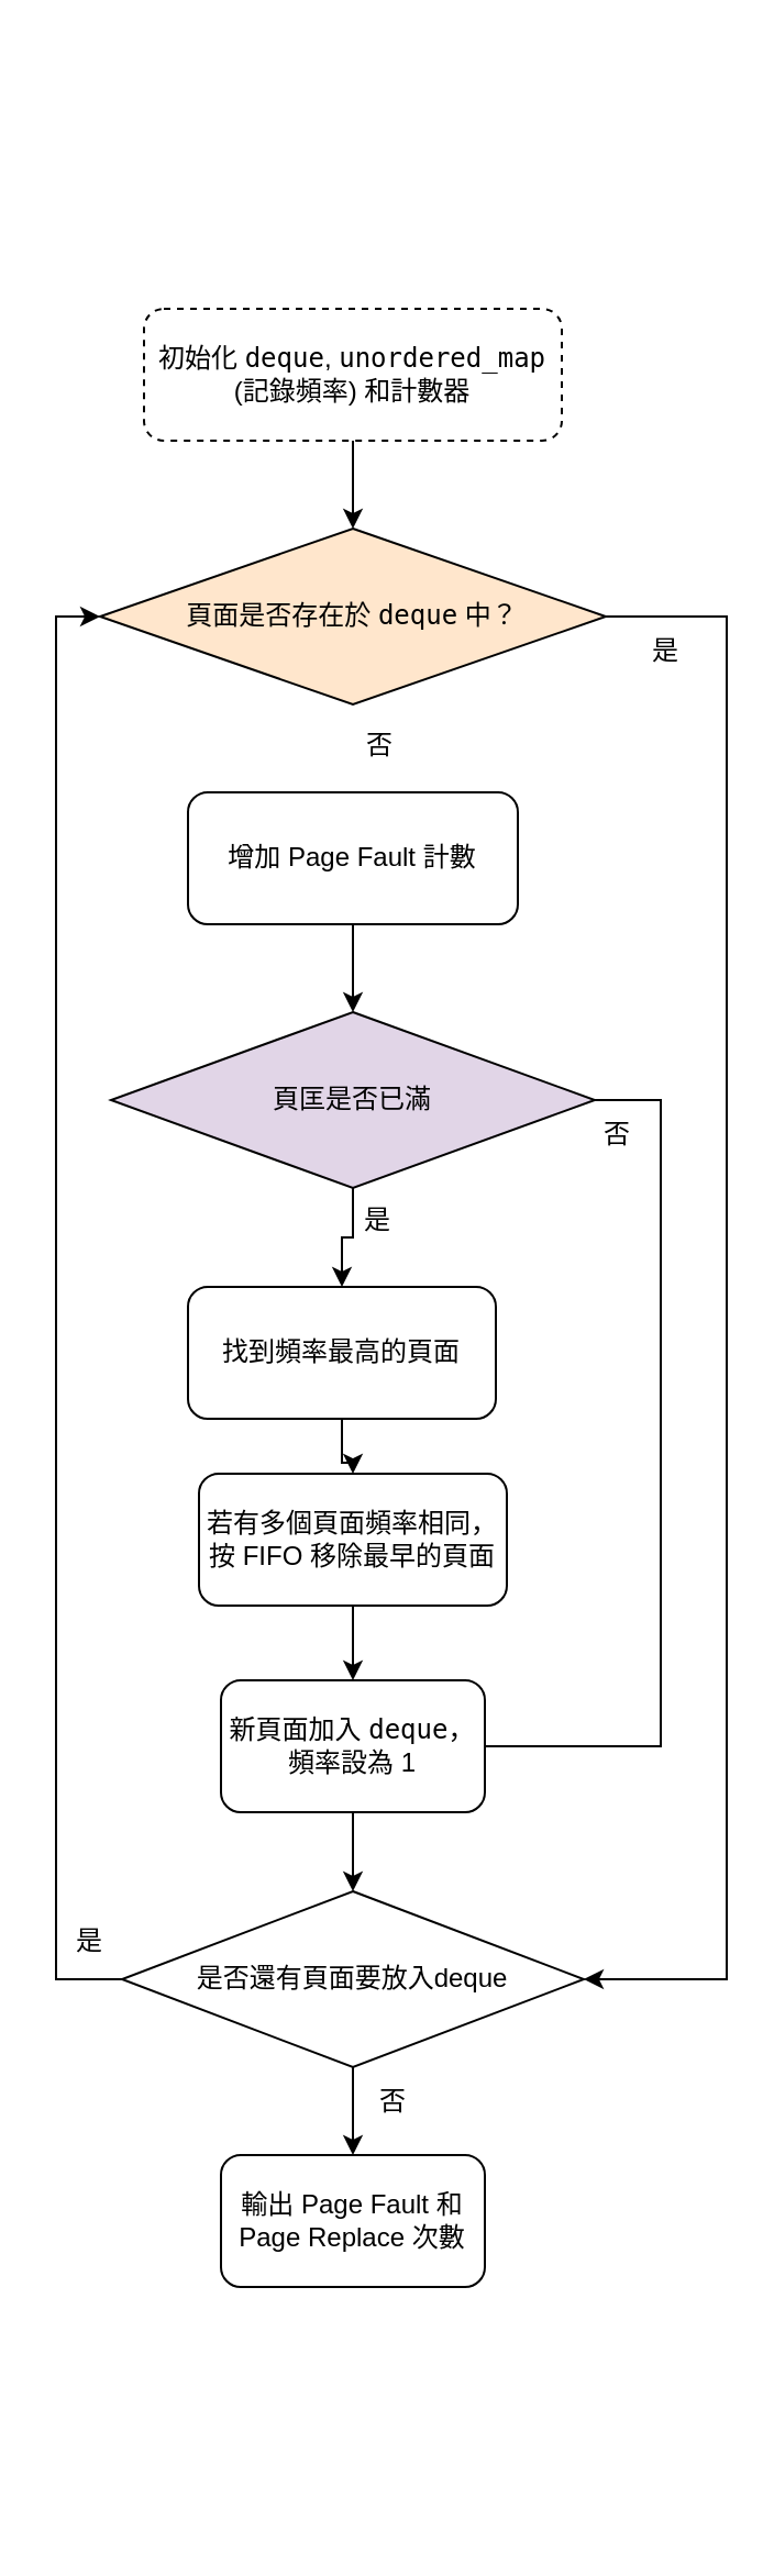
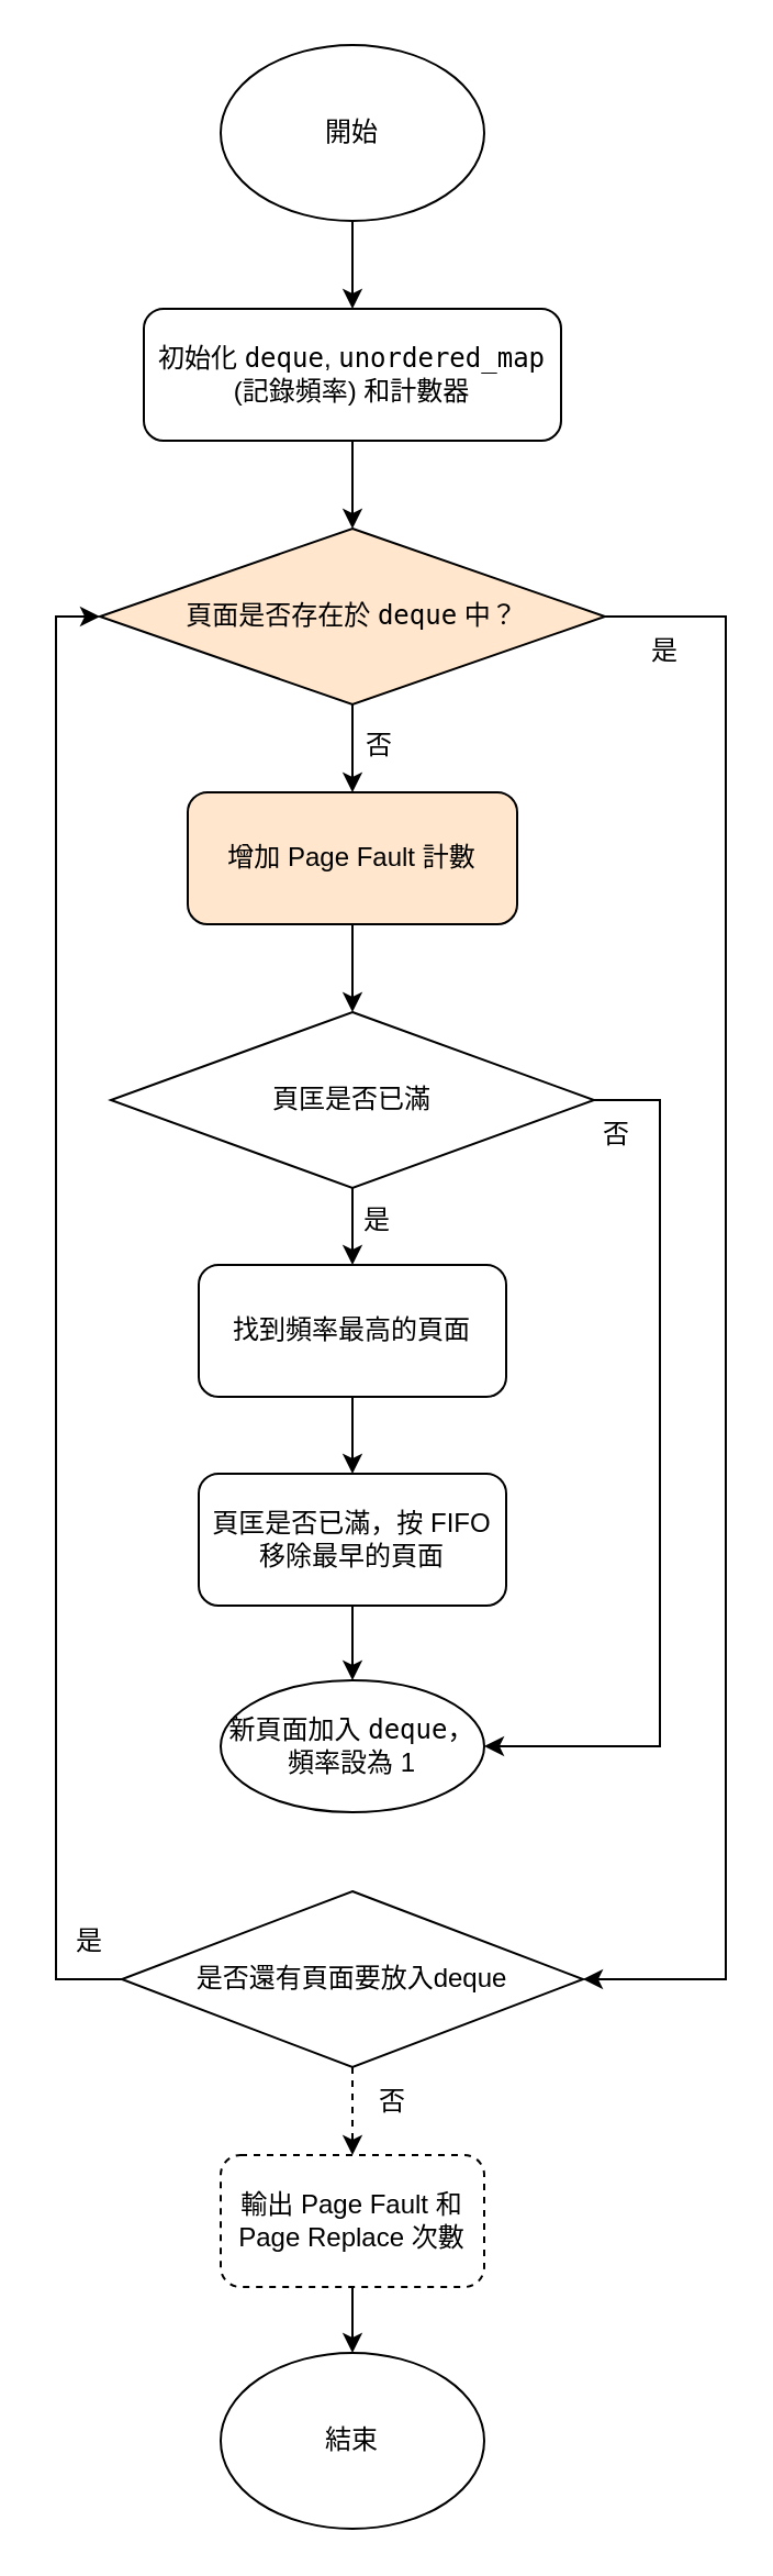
+ <mxCell id="3" value="開始" style="ellipse;whiteSpace=wrap;html=1;" vertex="1" parent="1"><mxGeometry x="100" y="20" width="120" height="80" as="geometry" /></mxCell>
+ <mxCell id="2" style="edgeStyle=orthogonalEdgeStyle;rounded=0;orthogonalLoop=1;jettySize=auto;html=1;exitX=0.5;exitY=1;exitDx=0;exitDy=0;" edge="1" parent="1" source="3" target="5"><mxGeometry relative="1" as="geometry" /></mxCell>
- <mxCell id="5" value="&lt;p data-pm-slice=&quot;1 1 [&amp;quot;ordered_list&amp;quot;,{&amp;quot;spread&amp;quot;:false,&amp;quot;startingNumber&amp;quot;:1,&amp;quot;start&amp;quot;:1176,&amp;quot;end&amp;quot;:1467},&amp;quot;regular_list_item&amp;quot;,{&amp;quot;start&amp;quot;:1182,&amp;quot;end&amp;quot;:1225}]&quot;&gt;初始化 &lt;code&gt;deque&lt;/code&gt;, &lt;code&gt;unordered_map&lt;/code&gt; (記錄頻率) 和計數器&lt;/p&gt;" style="rounded=1;whiteSpace=wrap;html=1;dashed=1;" vertex="1" parent="1"><mxGeometry x="65" y="140" width="190" height="60" as="geometry" /></mxCell>
+ <mxCell id="5" value="&lt;p data-pm-slice=&quot;1 1 [&amp;quot;ordered_list&amp;quot;,{&amp;quot;spread&amp;quot;:false,&amp;quot;startingNumber&amp;quot;:1,&amp;quot;start&amp;quot;:1176,&amp;quot;end&amp;quot;:1467},&amp;quot;regular_list_item&amp;quot;,{&amp;quot;start&amp;quot;:1182,&amp;quot;end&amp;quot;:1225}]&quot;&gt;初始化 &lt;code&gt;deque&lt;/code&gt;, &lt;code&gt;unordered_map&lt;/code&gt; (記錄頻率) 和計數器&lt;/p&gt;" style="rounded=1;whiteSpace=wrap;html=1;" vertex="1" parent="1"><mxGeometry x="65" y="140" width="190" height="60" as="geometry" /></mxCell>
+ <mxCell id="6" style="edgeStyle=orthogonalEdgeStyle;rounded=0;orthogonalLoop=1;jettySize=auto;html=1;entryX=0.5;entryY=0;entryDx=0;entryDy=0;" edge="1" parent="1" source="8" target="10"><mxGeometry relative="1" as="geometry" /></mxCell>
- <mxCell id="10" value="&lt;p data-pm-slice=&quot;1 1 [&amp;quot;ordered_list&amp;quot;,{&amp;quot;spread&amp;quot;:false,&amp;quot;startingNumber&amp;quot;:1,&amp;quot;start&amp;quot;:1176,&amp;quot;end&amp;quot;:1467},&amp;quot;regular_list_item&amp;quot;,{&amp;quot;start&amp;quot;:1226,&amp;quot;end&amp;quot;:1426},&amp;quot;list&amp;quot;,{&amp;quot;spread&amp;quot;:false,&amp;quot;start&amp;quot;:1248,&amp;quot;end&amp;quot;:1426},&amp;quot;regular_list_item&amp;quot;,{&amp;quot;start&amp;quot;:1248,&amp;quot;end&amp;quot;:1426},&amp;quot;list&amp;quot;,{&amp;quot;spread&amp;quot;:false,&amp;quot;start&amp;quot;:1274,&amp;quot;end&amp;quot;:1426},&amp;quot;regular_list_item&amp;quot;,{&amp;quot;start&amp;quot;:1292,&amp;quot;end&amp;quot;:1426},&amp;quot;list&amp;quot;,{&amp;quot;spread&amp;quot;:false,&amp;quot;start&amp;quot;:1304,&amp;quot;end&amp;quot;:1426},&amp;quot;regular_list_item&amp;quot;,{&amp;quot;start&amp;quot;:1304,&amp;quot;end&amp;quot;:1322}]&quot;&gt;增加 Page Fault 計數&lt;/p&gt;" style="rounded=1;whiteSpace=wrap;html=1;" vertex="1" parent="1"><mxGeometry x="85" y="360" width="150" height="60" as="geometry" /></mxCell>
+ <mxCell id="10" value="&lt;p data-pm-slice=&quot;1 1 [&amp;quot;ordered_list&amp;quot;,{&amp;quot;spread&amp;quot;:false,&amp;quot;startingNumber&amp;quot;:1,&amp;quot;start&amp;quot;:1176,&amp;quot;end&amp;quot;:1467},&amp;quot;regular_list_item&amp;quot;,{&amp;quot;start&amp;quot;:1226,&amp;quot;end&amp;quot;:1426},&amp;quot;list&amp;quot;,{&amp;quot;spread&amp;quot;:false,&amp;quot;start&amp;quot;:1248,&amp;quot;end&amp;quot;:1426},&amp;quot;regular_list_item&amp;quot;,{&amp;quot;start&amp;quot;:1248,&amp;quot;end&amp;quot;:1426},&amp;quot;list&amp;quot;,{&amp;quot;spread&amp;quot;:false,&amp;quot;start&amp;quot;:1274,&amp;quot;end&amp;quot;:1426},&amp;quot;regular_list_item&amp;quot;,{&amp;quot;start&amp;quot;:1292,&amp;quot;end&amp;quot;:1426},&amp;quot;list&amp;quot;,{&amp;quot;spread&amp;quot;:false,&amp;quot;start&amp;quot;:1304,&amp;quot;end&amp;quot;:1426},&amp;quot;regular_list_item&amp;quot;,{&amp;quot;start&amp;quot;:1304,&amp;quot;end&amp;quot;:1322}]&quot;&gt;增加 Page Fault 計數&lt;/p&gt;" style="rounded=1;whiteSpace=wrap;html=1;fillColor=#ffe6cc;" vertex="1" parent="1"><mxGeometry x="85" y="360" width="150" height="60" as="geometry" /></mxCell>
- <mxCell id="14" value="頁匡是否已滿" style="rhombus;whiteSpace=wrap;html=1;fillColor=#e1d5e7;" vertex="1" parent="1"><mxGeometry x="50" y="460" width="220" height="80" as="geometry" /></mxCell>
+ <mxCell id="14" value="頁匡是否已滿" style="rhombus;whiteSpace=wrap;html=1;" vertex="1" parent="1"><mxGeometry x="50" y="460" width="220" height="80" as="geometry" /></mxCell>
- <mxCell id="16" value="&lt;p data-pm-slice=&quot;1 1 [&amp;quot;ordered_list&amp;quot;,{&amp;quot;spread&amp;quot;:false,&amp;quot;startingNumber&amp;quot;:1,&amp;quot;start&amp;quot;:1176,&amp;quot;end&amp;quot;:1467},&amp;quot;regular_list_item&amp;quot;,{&amp;quot;start&amp;quot;:1226,&amp;quot;end&amp;quot;:1426},&amp;quot;list&amp;quot;,{&amp;quot;spread&amp;quot;:false,&amp;quot;start&amp;quot;:1248,&amp;quot;end&amp;quot;:1426},&amp;quot;regular_list_item&amp;quot;,{&amp;quot;start&amp;quot;:1248,&amp;quot;end&amp;quot;:1426},&amp;quot;list&amp;quot;,{&amp;quot;spread&amp;quot;:false,&amp;quot;start&amp;quot;:1274,&amp;quot;end&amp;quot;:1426},&amp;quot;regular_list_item&amp;quot;,{&amp;quot;start&amp;quot;:1292,&amp;quot;end&amp;quot;:1426},&amp;quot;list&amp;quot;,{&amp;quot;spread&amp;quot;:false,&amp;quot;start&amp;quot;:1304,&amp;quot;end&amp;quot;:1426},&amp;quot;regular_list_item&amp;quot;,{&amp;quot;start&amp;quot;:1330,&amp;quot;end&amp;quot;:1396},&amp;quot;list&amp;quot;,{&amp;quot;spread&amp;quot;:false,&amp;quot;start&amp;quot;:1348,&amp;quot;end&amp;quot;:1396},&amp;quot;regular_list_item&amp;quot;,{&amp;quot;start&amp;quot;:1348,&amp;quot;end&amp;quot;:1359}]&quot;&gt;找到頻率最高的頁面&lt;/p&gt;" style="rounded=1;whiteSpace=wrap;html=1;" vertex="1" parent="1"><mxGeometry x="85" y="585" width="140" height="60" as="geometry" /></mxCell>
+ <mxCell id="16" value="&lt;p data-pm-slice=&quot;1 1 [&amp;quot;ordered_list&amp;quot;,{&amp;quot;spread&amp;quot;:false,&amp;quot;startingNumber&amp;quot;:1,&amp;quot;start&amp;quot;:1176,&amp;quot;end&amp;quot;:1467},&amp;quot;regular_list_item&amp;quot;,{&amp;quot;start&amp;quot;:1226,&amp;quot;end&amp;quot;:1426},&amp;quot;list&amp;quot;,{&amp;quot;spread&amp;quot;:false,&amp;quot;start&amp;quot;:1248,&amp;quot;end&amp;quot;:1426},&amp;quot;regular_list_item&amp;quot;,{&amp;quot;start&amp;quot;:1248,&amp;quot;end&amp;quot;:1426},&amp;quot;list&amp;quot;,{&amp;quot;spread&amp;quot;:false,&amp;quot;start&amp;quot;:1274,&amp;quot;end&amp;quot;:1426},&amp;quot;regular_list_item&amp;quot;,{&amp;quot;start&amp;quot;:1292,&amp;quot;end&amp;quot;:1426},&amp;quot;list&amp;quot;,{&amp;quot;spread&amp;quot;:false,&amp;quot;start&amp;quot;:1304,&amp;quot;end&amp;quot;:1426},&amp;quot;regular_list_item&amp;quot;,{&amp;quot;start&amp;quot;:1330,&amp;quot;end&amp;quot;:1396},&amp;quot;list&amp;quot;,{&amp;quot;spread&amp;quot;:false,&amp;quot;start&amp;quot;:1348,&amp;quot;end&amp;quot;:1396},&amp;quot;regular_list_item&amp;quot;,{&amp;quot;start&amp;quot;:1348,&amp;quot;end&amp;quot;:1359}]&quot;&gt;找到頻率最高的頁面&lt;/p&gt;" style="rounded=1;whiteSpace=wrap;html=1;" vertex="1" parent="1"><mxGeometry x="90" y="575" width="140" height="60" as="geometry" /></mxCell>
- <mxCell id="19" value="&lt;p data-pm-slice=&quot;1 1 [&amp;quot;ordered_list&amp;quot;,{&amp;quot;spread&amp;quot;:false,&amp;quot;startingNumber&amp;quot;:1,&amp;quot;start&amp;quot;:1176,&amp;quot;end&amp;quot;:1467},&amp;quot;regular_list_item&amp;quot;,{&amp;quot;start&amp;quot;:1226,&amp;quot;end&amp;quot;:1426},&amp;quot;list&amp;quot;,{&amp;quot;spread&amp;quot;:false,&amp;quot;start&amp;quot;:1248,&amp;quot;end&amp;quot;:1426},&amp;quot;regular_list_item&amp;quot;,{&amp;quot;start&amp;quot;:1248,&amp;quot;end&amp;quot;:1426},&amp;quot;list&amp;quot;,{&amp;quot;spread&amp;quot;:false,&amp;quot;start&amp;quot;:1274,&amp;quot;end&amp;quot;:1426},&amp;quot;regular_list_item&amp;quot;,{&amp;quot;start&amp;quot;:1292,&amp;quot;end&amp;quot;:1426},&amp;quot;list&amp;quot;,{&amp;quot;spread&amp;quot;:false,&amp;quot;start&amp;quot;:1304,&amp;quot;end&amp;quot;:1426},&amp;quot;regular_list_item&amp;quot;,{&amp;quot;start&amp;quot;:1330,&amp;quot;end&amp;quot;:1396},&amp;quot;list&amp;quot;,{&amp;quot;spread&amp;quot;:false,&amp;quot;start&amp;quot;:1348,&amp;quot;end&amp;quot;:1396},&amp;quot;regular_list_item&amp;quot;,{&amp;quot;start&amp;quot;:1369,&amp;quot;end&amp;quot;:1396}]&quot;&gt;若有多個頁面頻率相同，&lt;span style=&quot;background-color: initial;&quot;&gt;按 FIFO 移除最早的頁面&lt;/span&gt;&lt;/p&gt;" style="rounded=1;whiteSpace=wrap;html=1;" vertex="1" parent="1"><mxGeometry x="90" y="670" width="140" height="60" as="geometry" /></mxCell>
+ <mxCell id="19" value="&lt;p data-pm-slice=&quot;1 1 [&amp;quot;ordered_list&amp;quot;,{&amp;quot;spread&amp;quot;:false,&amp;quot;startingNumber&amp;quot;:1,&amp;quot;start&amp;quot;:1176,&amp;quot;end&amp;quot;:1467},&amp;quot;regular_list_item&amp;quot;,{&amp;quot;start&amp;quot;:1226,&amp;quot;end&amp;quot;:1426},&amp;quot;list&amp;quot;,{&amp;quot;spread&amp;quot;:false,&amp;quot;start&amp;quot;:1248,&amp;quot;end&amp;quot;:1426},&amp;quot;regular_list_item&amp;quot;,{&amp;quot;start&amp;quot;:1248,&amp;quot;end&amp;quot;:1426},&amp;quot;list&amp;quot;,{&amp;quot;spread&amp;quot;:false,&amp;quot;start&amp;quot;:1274,&amp;quot;end&amp;quot;:1426},&amp;quot;regular_list_item&amp;quot;,{&amp;quot;start&amp;quot;:1292,&amp;quot;end&amp;quot;:1426},&amp;quot;list&amp;quot;,{&amp;quot;spread&amp;quot;:false,&amp;quot;start&amp;quot;:1304,&amp;quot;end&amp;quot;:1426},&amp;quot;regular_list_item&amp;quot;,{&amp;quot;start&amp;quot;:1330,&amp;quot;end&amp;quot;:1396},&amp;quot;list&amp;quot;,{&amp;quot;spread&amp;quot;:false,&amp;quot;start&amp;quot;:1348,&amp;quot;end&amp;quot;:1396},&amp;quot;regular_list_item&amp;quot;,{&amp;quot;start&amp;quot;:1369,&amp;quot;end&amp;quot;:1396}]&quot;&gt;頁匡是否已滿，&lt;span style=&quot;background-color: initial;&quot;&gt;按 FIFO 移除最早的頁面&lt;/span&gt;&lt;/p&gt;" style="rounded=1;whiteSpace=wrap;html=1;" vertex="1" parent="1"><mxGeometry x="90" y="670" width="140" height="60" as="geometry" /></mxCell>
- <mxCell id="21" value="&lt;p data-pm-slice=&quot;1 1 [&amp;quot;ordered_list&amp;quot;,{&amp;quot;spread&amp;quot;:false,&amp;quot;startingNumber&amp;quot;:1,&amp;quot;start&amp;quot;:1176,&amp;quot;end&amp;quot;:1467},&amp;quot;regular_list_item&amp;quot;,{&amp;quot;start&amp;quot;:1226,&amp;quot;end&amp;quot;:1426},&amp;quot;list&amp;quot;,{&amp;quot;spread&amp;quot;:false,&amp;quot;start&amp;quot;:1248,&amp;quot;end&amp;quot;:1426},&amp;quot;regular_list_item&amp;quot;,{&amp;quot;start&amp;quot;:1248,&amp;quot;end&amp;quot;:1426},&amp;quot;list&amp;quot;,{&amp;quot;spread&amp;quot;:false,&amp;quot;start&amp;quot;:1274,&amp;quot;end&amp;quot;:1426},&amp;quot;regular_list_item&amp;quot;,{&amp;quot;start&amp;quot;:1292,&amp;quot;end&amp;quot;:1426},&amp;quot;list&amp;quot;,{&amp;quot;spread&amp;quot;:false,&amp;quot;start&amp;quot;:1304,&amp;quot;end&amp;quot;:1426},&amp;quot;regular_list_item&amp;quot;,{&amp;quot;start&amp;quot;:1404,&amp;quot;end&amp;quot;:1426}]&quot;&gt;新頁面加入 &lt;code&gt;deque&lt;/code&gt;，頻率設為 1&lt;/p&gt;" style="rounded=1;whiteSpace=wrap;html=1;" vertex="1" parent="1"><mxGeometry x="100" y="764" width="120" height="60" as="geometry" /></mxCell>
+ <mxCell id="21" value="&lt;p data-pm-slice=&quot;1 1 [&amp;quot;ordered_list&amp;quot;,{&amp;quot;spread&amp;quot;:false,&amp;quot;startingNumber&amp;quot;:1,&amp;quot;start&amp;quot;:1176,&amp;quot;end&amp;quot;:1467},&amp;quot;regular_list_item&amp;quot;,{&amp;quot;start&amp;quot;:1226,&amp;quot;end&amp;quot;:1426},&amp;quot;list&amp;quot;,{&amp;quot;spread&amp;quot;:false,&amp;quot;start&amp;quot;:1248,&amp;quot;end&amp;quot;:1426},&amp;quot;regular_list_item&amp;quot;,{&amp;quot;start&amp;quot;:1248,&amp;quot;end&amp;quot;:1426},&amp;quot;list&amp;quot;,{&amp;quot;spread&amp;quot;:false,&amp;quot;start&amp;quot;:1274,&amp;quot;end&amp;quot;:1426},&amp;quot;regular_list_item&amp;quot;,{&amp;quot;start&amp;quot;:1292,&amp;quot;end&amp;quot;:1426},&amp;quot;list&amp;quot;,{&amp;quot;spread&amp;quot;:false,&amp;quot;start&amp;quot;:1304,&amp;quot;end&amp;quot;:1426},&amp;quot;regular_list_item&amp;quot;,{&amp;quot;start&amp;quot;:1404,&amp;quot;end&amp;quot;:1426}]&quot;&gt;新頁面加入 &lt;code&gt;deque&lt;/code&gt;，頻率設為 1&lt;/p&gt;" style="ellipse;whiteSpace=wrap;html=1;" vertex="1" parent="1"><mxGeometry x="100" y="764" width="120" height="60" as="geometry" /></mxCell>
- <mxCell id="13" style="edgeStyle=orthogonalEdgeStyle;rounded=0;orthogonalLoop=1;jettySize=auto;html=1;exitX=1;exitY=0.5;exitDx=0;exitDy=0;entryX=1;entryY=0.5;entryDx=0;entryDy=0;endArrow=none;" edge="1" parent="1" source="14" target="21"><mxGeometry relative="1" as="geometry"><Array as="points"><mxPoint x="300" y="500" /><mxPoint x="300" y="794" /></Array></mxGeometry></mxCell>
+ <mxCell id="13" style="edgeStyle=orthogonalEdgeStyle;rounded=0;orthogonalLoop=1;jettySize=auto;html=1;exitX=1;exitY=0.5;exitDx=0;exitDy=0;entryX=1;entryY=0.5;entryDx=0;entryDy=0;" edge="1" parent="1" source="14" target="21"><mxGeometry relative="1" as="geometry"><Array as="points"><mxPoint x="300" y="500" /><mxPoint x="300" y="794" /></Array></mxGeometry></mxCell>
- <mxCell id="20" style="edgeStyle=orthogonalEdgeStyle;rounded=0;orthogonalLoop=1;jettySize=auto;html=1;exitX=0.5;exitY=1;exitDx=0;exitDy=0;entryX=0.5;entryY=0;entryDx=0;entryDy=0;" edge="1" parent="1" source="21" target="25"><mxGeometry relative="1" as="geometry" /></mxCell>
- <mxCell id="24" style="edgeStyle=orthogonalEdgeStyle;rounded=0;orthogonalLoop=1;jettySize=auto;html=1;exitX=0.5;exitY=1;exitDx=0;exitDy=0;entryX=0.5;entryY=0;entryDx=0;entryDy=0;" edge="1" parent="1" source="25" target="29"><mxGeometry relative="1" as="geometry" /></mxCell>
+ <mxCell id="24" style="edgeStyle=orthogonalEdgeStyle;rounded=0;orthogonalLoop=1;jettySize=auto;html=1;exitX=0.5;exitY=1;exitDx=0;exitDy=0;entryX=0.5;entryY=0;entryDx=0;entryDy=0;dashed=1;" edge="1" parent="1" source="25" target="29"><mxGeometry relative="1" as="geometry" /></mxCell>
- <mxCell id="29" value="&lt;p data-pm-slice=&quot;1 1 [&amp;quot;ordered_list&amp;quot;,{&amp;quot;spread&amp;quot;:false,&amp;quot;startingNumber&amp;quot;:1,&amp;quot;start&amp;quot;:1176,&amp;quot;end&amp;quot;:1467},&amp;quot;regular_list_item&amp;quot;,{&amp;quot;start&amp;quot;:1427,&amp;quot;end&amp;quot;:1461}]&quot;&gt;輸出 Page Fault 和 Page Replace 次數&lt;/p&gt;" style="rounded=1;whiteSpace=wrap;html=1;" vertex="1" parent="1"><mxGeometry x="100" y="980" width="120" height="60" as="geometry" /></mxCell>
+ <mxCell id="29" value="&lt;p data-pm-slice=&quot;1 1 [&amp;quot;ordered_list&amp;quot;,{&amp;quot;spread&amp;quot;:false,&amp;quot;startingNumber&amp;quot;:1,&amp;quot;start&amp;quot;:1176,&amp;quot;end&amp;quot;:1467},&amp;quot;regular_list_item&amp;quot;,{&amp;quot;start&amp;quot;:1427,&amp;quot;end&amp;quot;:1461}]&quot;&gt;輸出 Page Fault 和 Page Replace 次數&lt;/p&gt;" style="rounded=1;whiteSpace=wrap;html=1;dashed=1;" vertex="1" parent="1"><mxGeometry x="100" y="980" width="120" height="60" as="geometry" /></mxCell>
+ <mxCell id="28" style="edgeStyle=orthogonalEdgeStyle;rounded=0;orthogonalLoop=1;jettySize=auto;html=1;exitX=0.5;exitY=1;exitDx=0;exitDy=0;entryX=0.5;entryY=0;entryDx=0;entryDy=0;" edge="1" parent="1" source="29" target="31"><mxGeometry relative="1" as="geometry" /></mxCell>
+ <mxCell id="31" value="結束" style="ellipse;whiteSpace=wrap;html=1;" vertex="1" parent="1"><mxGeometry x="100" y="1070" width="120" height="80" as="geometry" /></mxCell>
